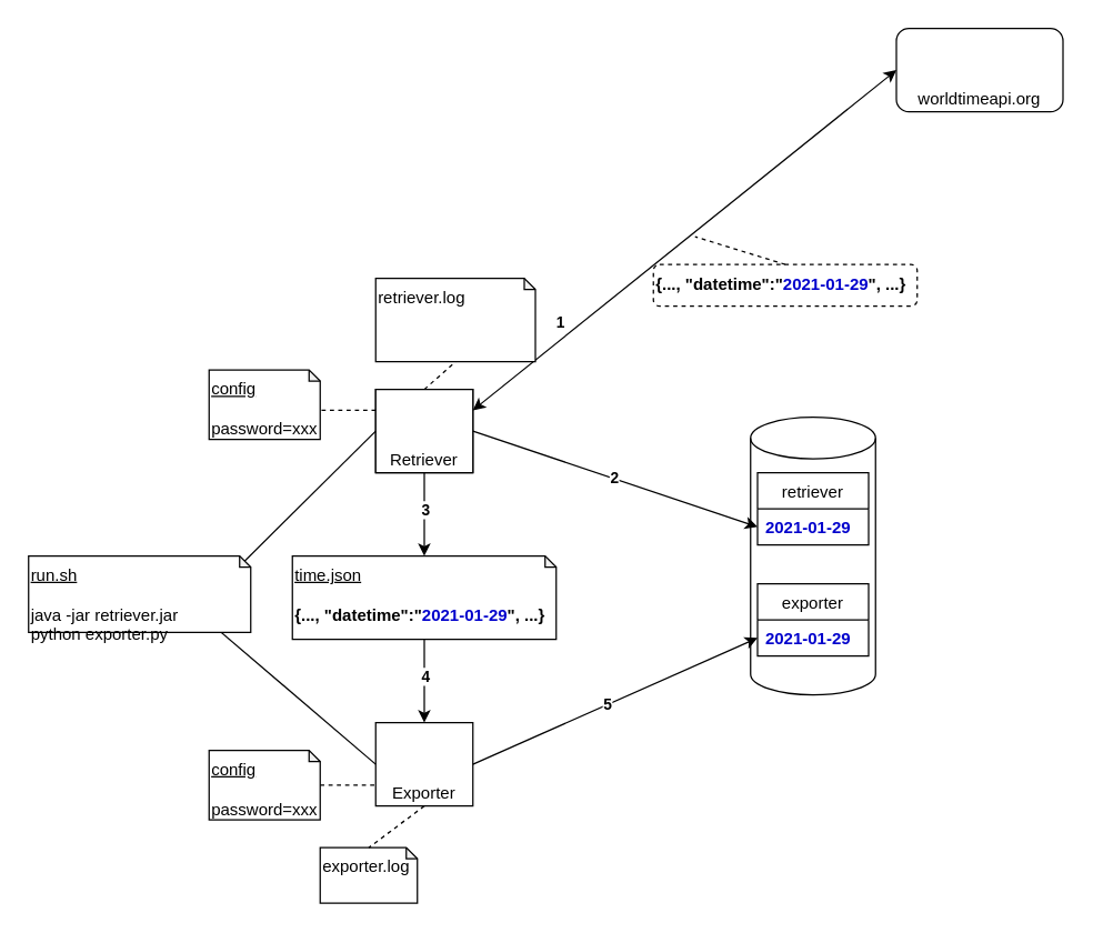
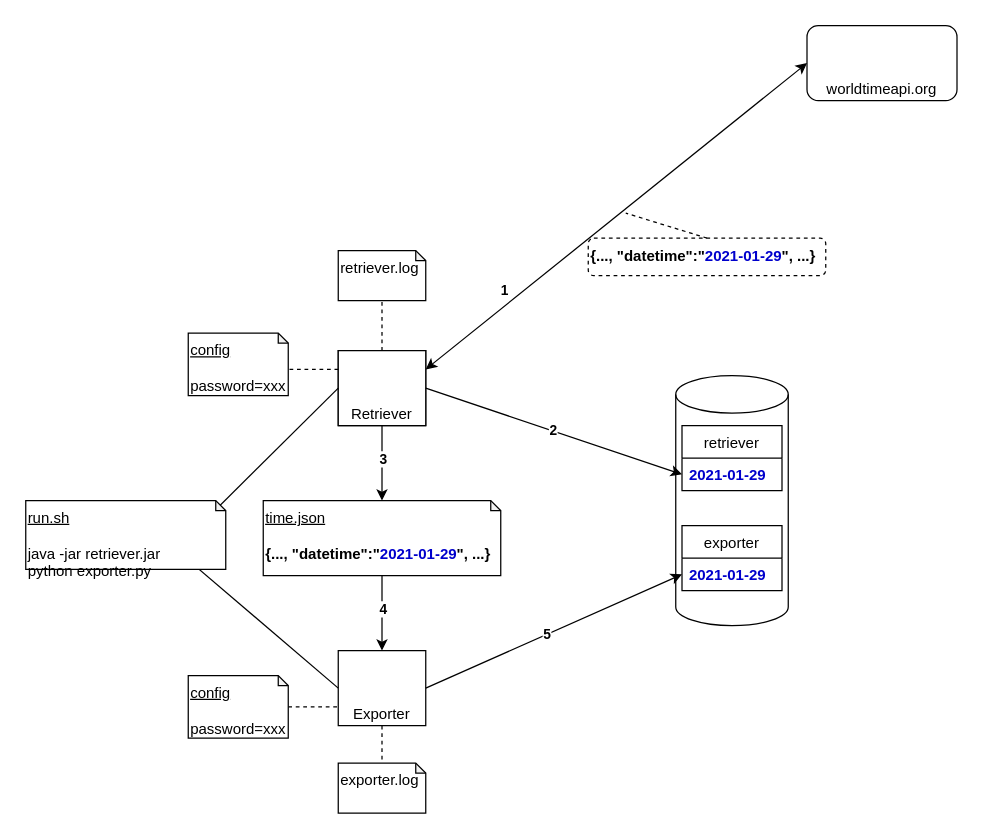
- <mxCell id="27" value="retriever.log" style="shape=note;whiteSpace=wrap;html=1;backgroundOutline=1;darkOpacity=0.05;verticalAlign=top;align=left;size=8;" parent="1" vertex="1"><mxGeometry x="270" y="200" width="115" height="60" as="geometry" /></mxCell>
+ <mxCell id="27" value="retriever.log" style="shape=note;whiteSpace=wrap;html=1;backgroundOutline=1;darkOpacity=0.05;verticalAlign=top;align=left;size=8;" parent="1" vertex="1"><mxGeometry x="270" y="200" width="70" height="40" as="geometry" /></mxCell>
- <mxCell id="28" value="exporter.log" style="shape=note;whiteSpace=wrap;html=1;backgroundOutline=1;darkOpacity=0.05;verticalAlign=top;align=left;size=8;" parent="1" vertex="1"><mxGeometry x="230" y="610" width="70" height="40" as="geometry" /></mxCell>
+ <mxCell id="28" value="exporter.log" style="shape=note;whiteSpace=wrap;html=1;backgroundOutline=1;darkOpacity=0.05;verticalAlign=top;align=left;size=8;" parent="1" vertex="1"><mxGeometry x="270" y="610" width="70" height="40" as="geometry" /></mxCell>
